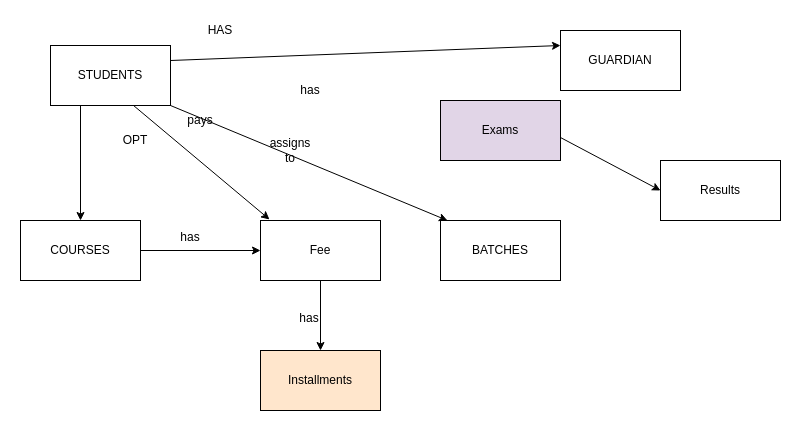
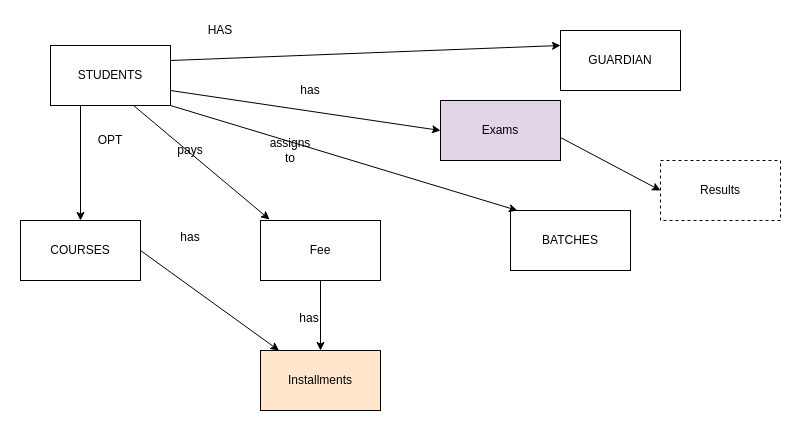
+ <mxCell id="21" value="" style="endArrow=classic;html=1;exitX=1;exitY=0.75;exitDx=0;exitDy=0;entryX=0;entryY=0.5;entryDx=0;entryDy=0;" edge="1" parent="1" source="2" target="20"><mxGeometry width="50" height="50" relative="1" as="geometry"><mxPoint x="270" y="120" as="sourcePoint" /><mxPoint x="320" y="70" as="targetPoint" /></mxGeometry></mxCell>
- <mxCell id="14" value="pays" style="text;html=1;strokeColor=none;fillColor=none;align=center;verticalAlign=middle;whiteSpace=wrap;rounded=0;" vertex="1" parent="1"><mxGeometry x="180" y="110" width="40" height="20" as="geometry" /></mxCell>
+ <mxCell id="14" value="pays" style="text;html=1;strokeColor=none;fillColor=none;align=center;verticalAlign=middle;whiteSpace=wrap;rounded=0;" vertex="1" parent="1"><mxGeometry x="170" y="140" width="40" height="20" as="geometry" /></mxCell>
- <mxCell id="10" value="OPT" style="text;html=1;strokeColor=none;fillColor=none;align=center;verticalAlign=middle;whiteSpace=wrap;rounded=0;" vertex="1" parent="1"><mxGeometry x="115" y="130" width="40" height="20" as="geometry" /></mxCell>
+ <mxCell id="10" value="OPT" style="text;html=1;strokeColor=none;fillColor=none;align=center;verticalAlign=middle;whiteSpace=wrap;rounded=0;" vertex="1" parent="1"><mxGeometry x="90" y="130" width="40" height="20" as="geometry" /></mxCell>
- <mxCell id="23" value="Results" style="rounded=0;whiteSpace=wrap;html=1;" vertex="1" parent="1"><mxGeometry x="660" y="160" width="120" height="60" as="geometry" /></mxCell>
+ <mxCell id="23" value="Results" style="rounded=0;whiteSpace=wrap;html=1;dashed=1;" vertex="1" parent="1"><mxGeometry x="660" y="160" width="120" height="60" as="geometry" /></mxCell>
- <mxCell id="15" value="" style="endArrow=classic;html=1;exitX=1;exitY=0.5;exitDx=0;exitDy=0;entryX=0;entryY=0.5;entryDx=0;entryDy=0;" edge="1" parent="1" source="5" target="4"><mxGeometry width="50" height="50" relative="1" as="geometry"><mxPoint x="160" y="270" as="sourcePoint" /><mxPoint x="210" y="220" as="targetPoint" /></mxGeometry></mxCell>
+ <mxCell id="15" value="" style="endArrow=classic;html=1;exitX=1;exitY=0.5;exitDx=0;exitDy=0;" edge="1" parent="1" source="5" target="17"><mxGeometry width="50" height="50" relative="1" as="geometry"><mxPoint x="160" y="270" as="sourcePoint" /><mxPoint x="210" y="220" as="targetPoint" /></mxGeometry></mxCell>
- <mxCell id="6" value="BATCHES" style="rounded=0;whiteSpace=wrap;html=1;" vertex="1" parent="1"><mxGeometry x="440" y="220" width="120" height="60" as="geometry" /></mxCell>
+ <mxCell id="6" value="BATCHES" style="rounded=0;whiteSpace=wrap;html=1;" vertex="1" parent="1"><mxGeometry x="510" y="210" width="120" height="60" as="geometry" /></mxCell>
